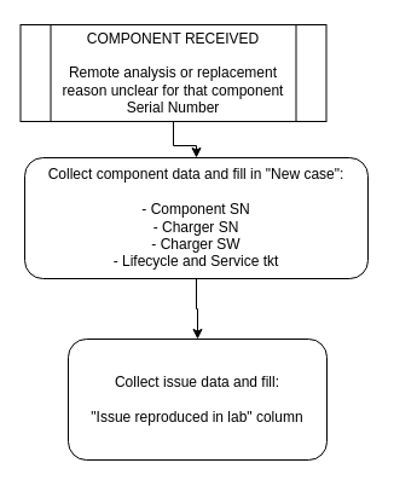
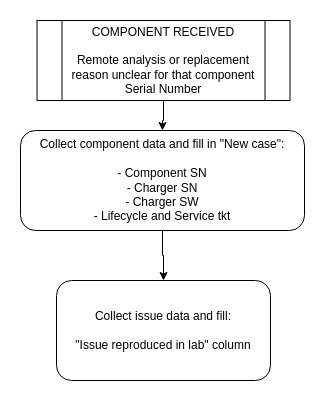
- <mxCell id="3" value="&lt;div&gt;COMPONENT RECEIVED&lt;/div&gt;&lt;div&gt;&lt;br&gt;&lt;div&gt;Remote analysis or replacement reason unclear for that component Serial Number&lt;/div&gt;&lt;/div&gt;" style="shape=process;whiteSpace=wrap;html=1;backgroundOutline=1;" parent="1" vertex="1"><mxGeometry x="16.5" y="20" width="253" height="80" as="geometry" /></mxCell>
+ <mxCell id="3" value="&lt;div&gt;COMPONENT RECEIVED&lt;/div&gt;&lt;div&gt;&lt;br&gt;&lt;div&gt;Remote analysis or replacement reason unclear for that component Serial Number&lt;/div&gt;&lt;/div&gt;" style="shape=process;whiteSpace=wrap;html=1;backgroundOutline=1;" parent="1" vertex="1"><mxGeometry x="36.5" y="20" width="253" height="80" as="geometry" /></mxCell>
